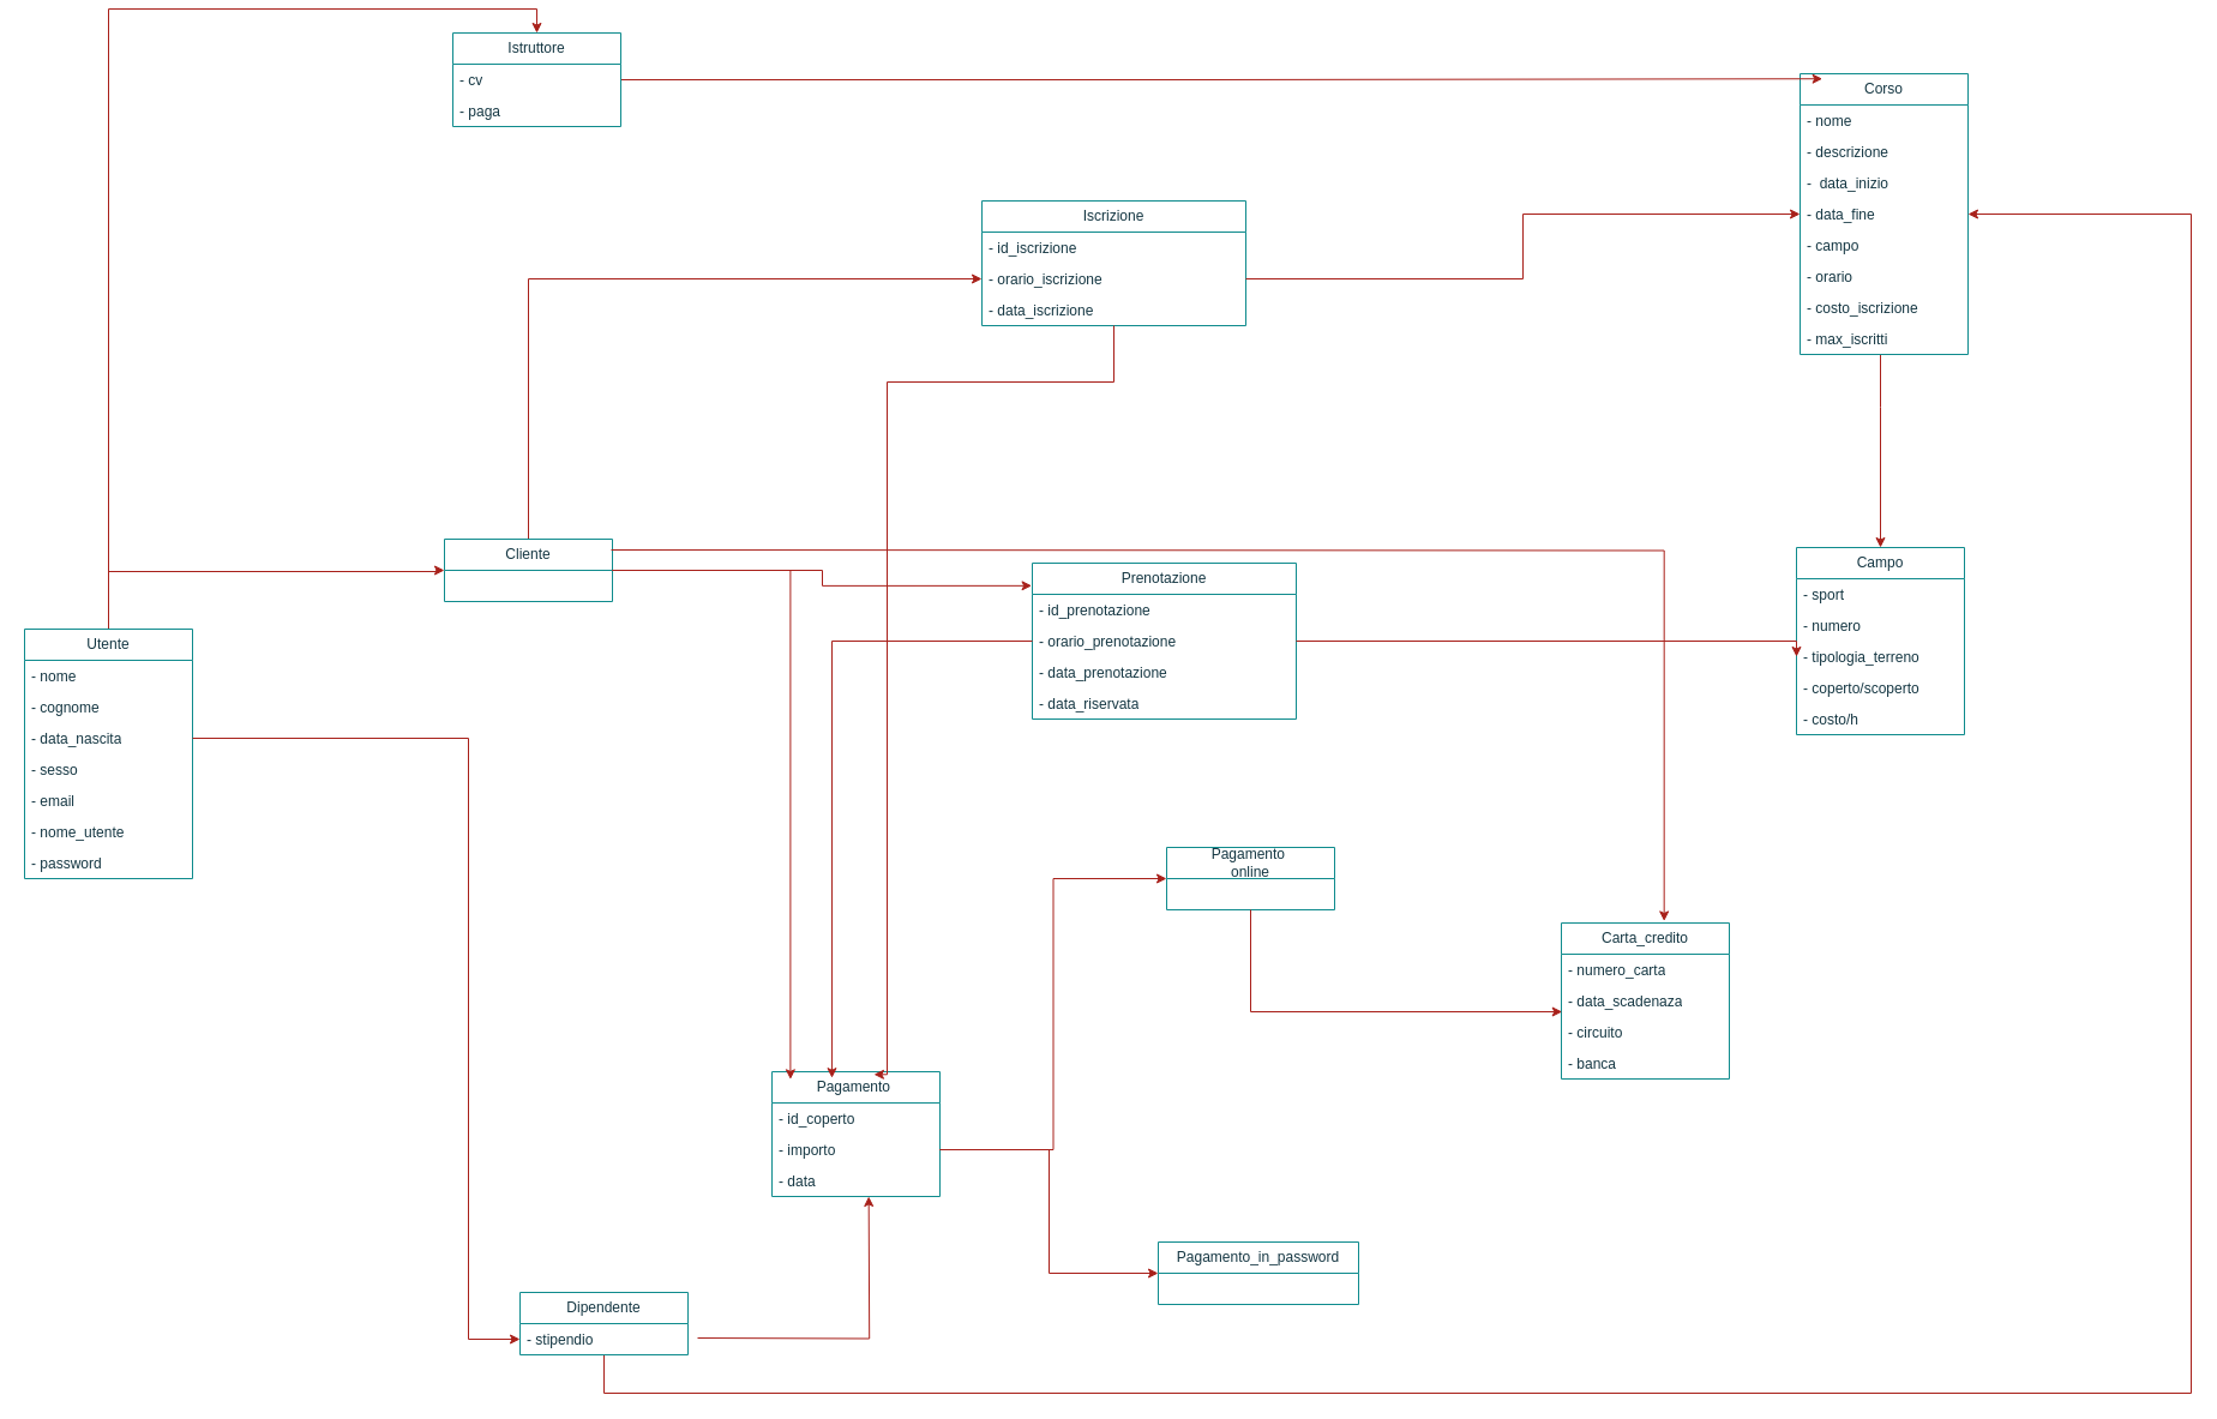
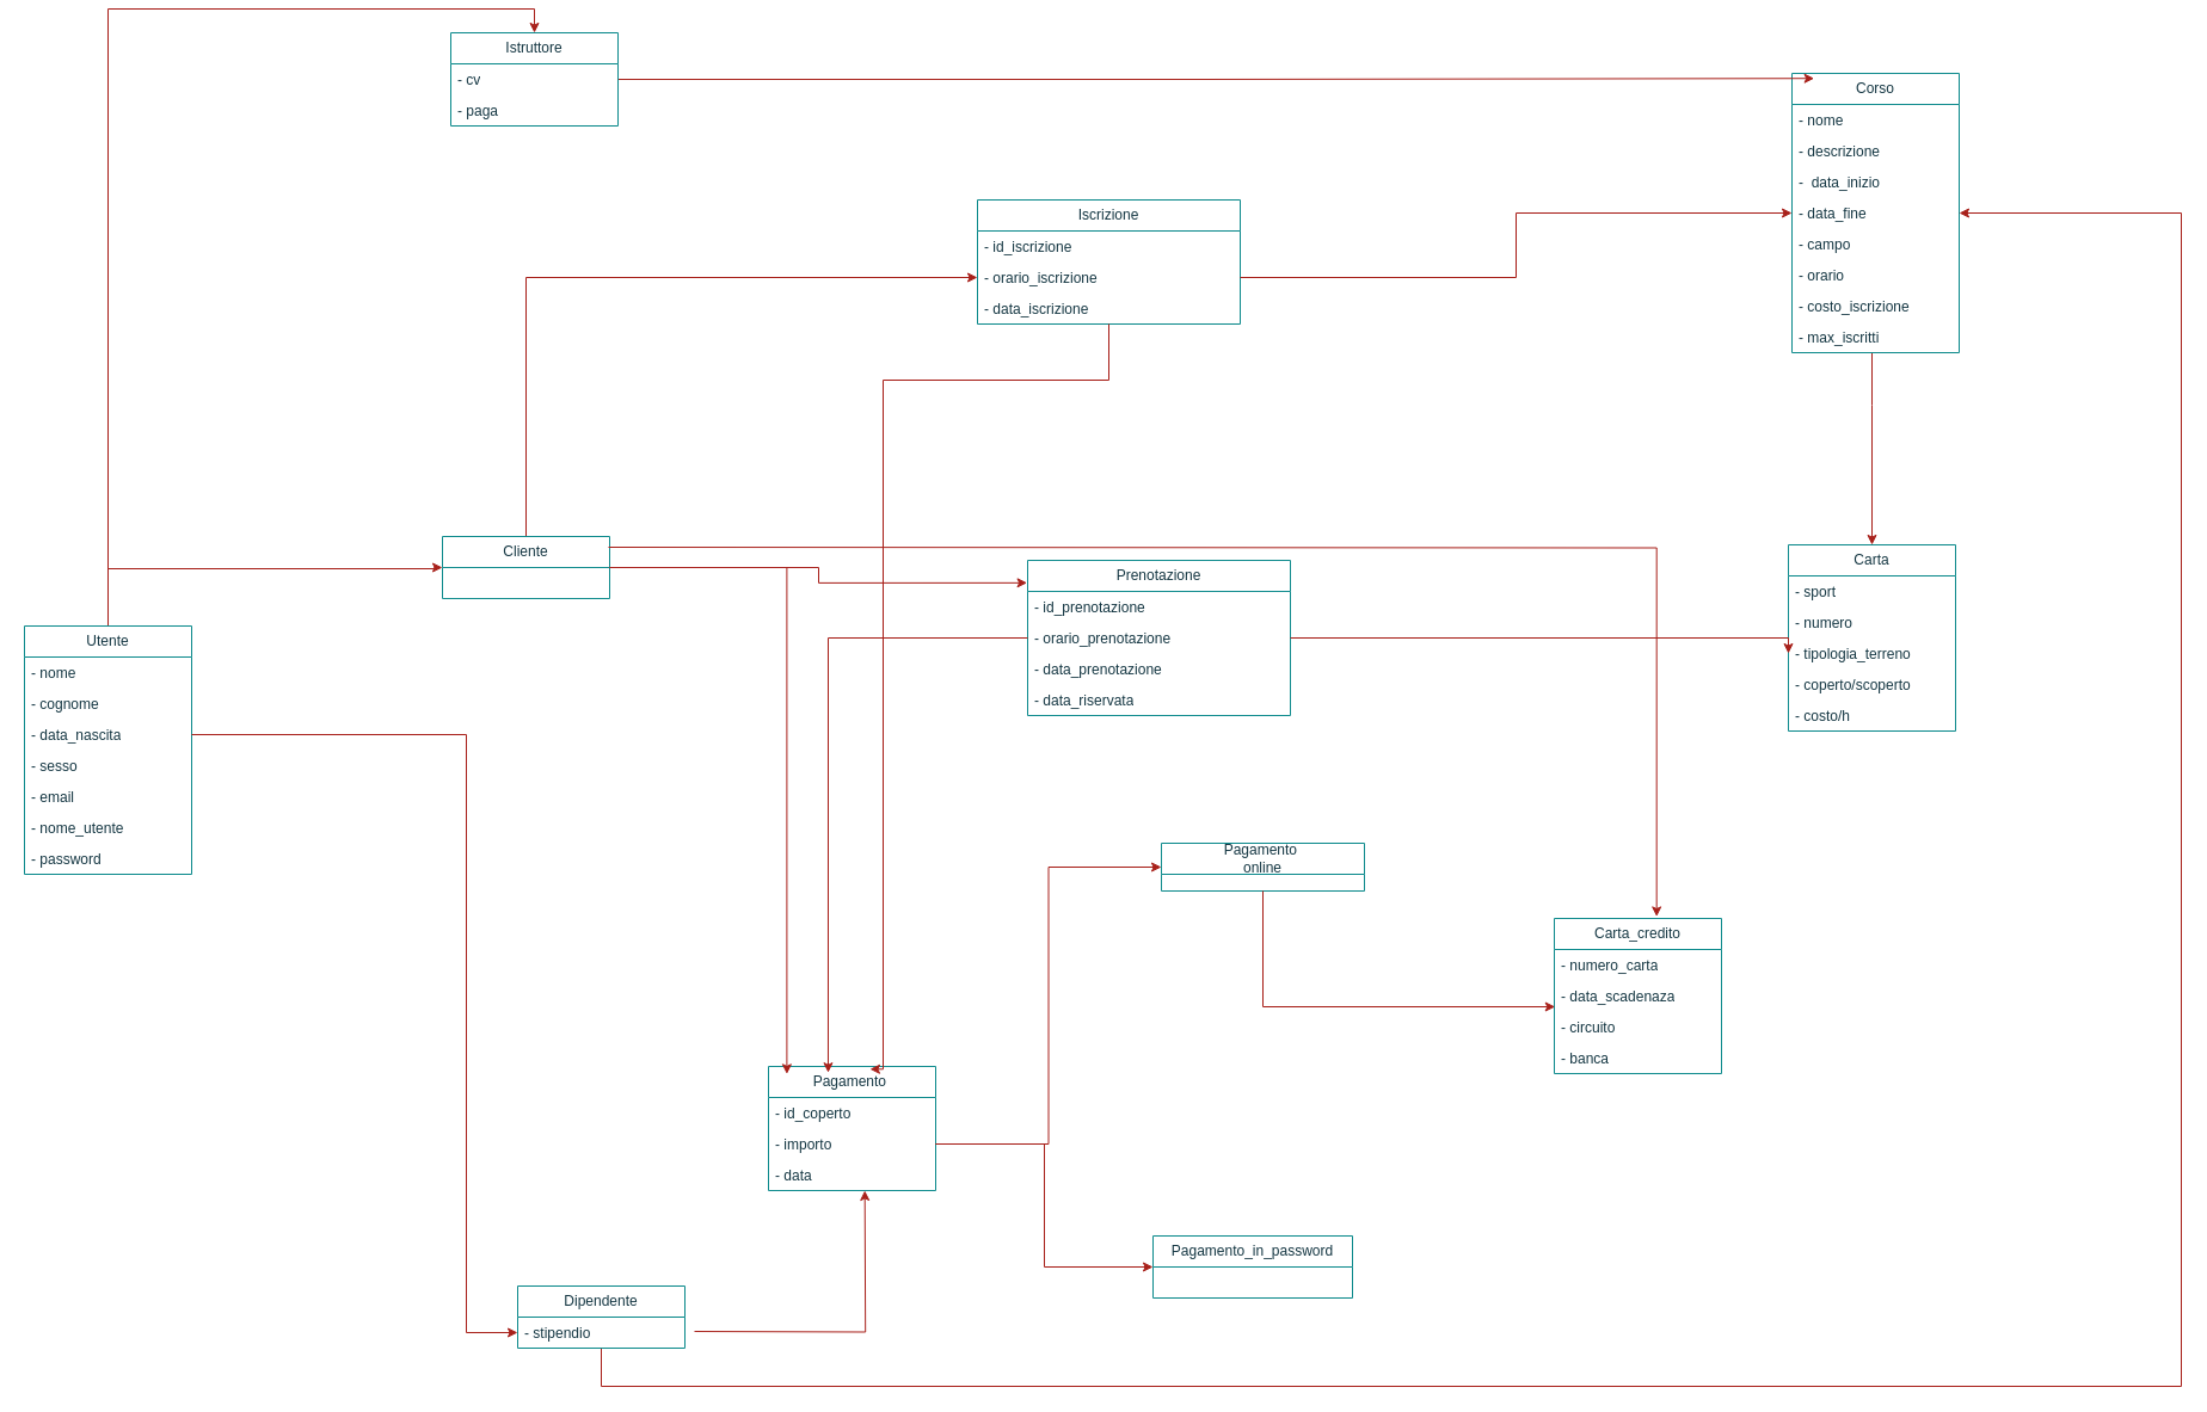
- <mxCell id="19" value="Campo" style="swimlane;fontStyle=0;childLayout=stackLayout;horizontal=1;startSize=26;fillColor=none;horizontalStack=0;resizeParent=1;resizeParentMax=0;resizeLast=0;collapsible=1;marginBottom=0;whiteSpace=wrap;html=1;labelBackgroundColor=none;strokeColor=#0F8B8D;fontColor=#143642;rounded=0;" vertex="1" parent="1"><mxGeometry x="1497" y="449" width="140" height="156" as="geometry" /></mxCell>
+ <mxCell id="19" value="Carta" style="swimlane;fontStyle=0;childLayout=stackLayout;horizontal=1;startSize=26;fillColor=none;horizontalStack=0;resizeParent=1;resizeParentMax=0;resizeLast=0;collapsible=1;marginBottom=0;whiteSpace=wrap;html=1;labelBackgroundColor=none;strokeColor=#0F8B8D;fontColor=#143642;rounded=0;" vertex="1" parent="1"><mxGeometry x="1497" y="449" width="140" height="156" as="geometry" /></mxCell>
- <mxCell id="34" value="Pagamento&amp;nbsp;&lt;br&gt;online" style="swimlane;fontStyle=0;childLayout=stackLayout;horizontal=1;startSize=26;fillColor=none;horizontalStack=0;resizeParent=1;resizeParentMax=0;resizeLast=0;collapsible=1;marginBottom=0;whiteSpace=wrap;html=1;labelBackgroundColor=none;strokeColor=#0F8B8D;fontColor=#143642;rounded=0;" vertex="1" parent="1"><mxGeometry x="972" y="699" width="140" height="52" as="geometry" /></mxCell>
+ <mxCell id="34" value="Pagamento&amp;nbsp;&lt;br&gt;online" style="swimlane;fontStyle=0;childLayout=stackLayout;horizontal=1;startSize=26;fillColor=none;horizontalStack=0;resizeParent=1;resizeParentMax=0;resizeLast=0;collapsible=1;marginBottom=0;whiteSpace=wrap;html=1;labelBackgroundColor=none;strokeColor=#0F8B8D;fontColor=#143642;rounded=0;" vertex="1" parent="1"><mxGeometry x="972" y="699" width="170" height="40" as="geometry" /></mxCell>
